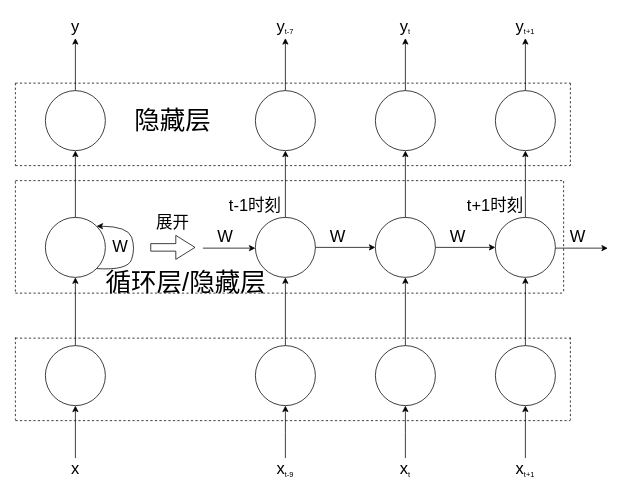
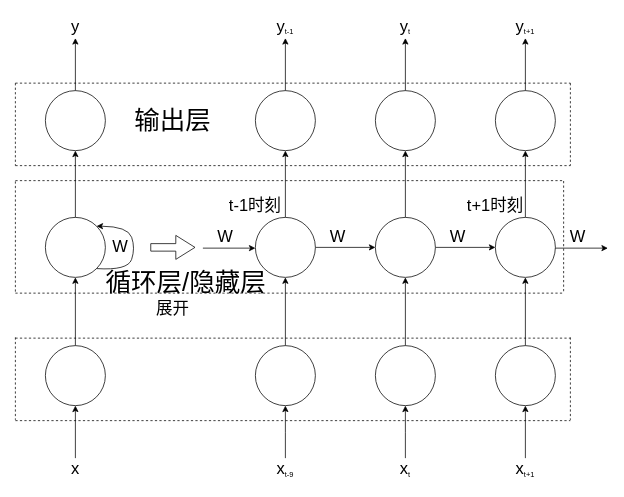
- <mxCell id="22" value="&lt;span style=&quot;font-size: 22px&quot;&gt;y&lt;/span&gt;&lt;sub&gt;t-7&lt;/sub&gt;" style="text;html=1;strokeColor=none;fillColor=none;align=center;verticalAlign=middle;whiteSpace=wrap;rounded=0;" vertex="1" parent="1"><mxGeometry x="350" y="20" width="60" height="30" as="geometry" /></mxCell>
+ <mxCell id="22" value="&lt;span style=&quot;font-size: 22px&quot;&gt;y&lt;/span&gt;&lt;sub&gt;t-1&lt;/sub&gt;" style="text;html=1;strokeColor=none;fillColor=none;align=center;verticalAlign=middle;whiteSpace=wrap;rounded=0;" vertex="1" parent="1"><mxGeometry x="350" y="20" width="60" height="30" as="geometry" /></mxCell>
- <mxCell id="64" value="&lt;font style=&quot;font-size: 34px&quot;&gt;隐藏层&lt;/font&gt;" style="text;html=1;strokeColor=none;fillColor=none;align=center;verticalAlign=middle;whiteSpace=wrap;rounded=0;fontSize=22;" vertex="1" parent="1"><mxGeometry x="175" y="145" width="110" height="30" as="geometry" /></mxCell>
+ <mxCell id="64" value="&lt;font style=&quot;font-size: 34px&quot;&gt;输出层&lt;/font&gt;" style="text;html=1;strokeColor=none;fillColor=none;align=center;verticalAlign=middle;whiteSpace=wrap;rounded=0;fontSize=22;" vertex="1" parent="1"><mxGeometry x="175" y="145" width="110" height="30" as="geometry" /></mxCell>
- <mxCell id="13" value="展开" style="text;html=1;strokeColor=none;fillColor=none;align=center;verticalAlign=middle;whiteSpace=wrap;rounded=0;fontSize=22;" vertex="1" parent="1"><mxGeometry x="200" y="281" width="60" height="30" as="geometry" /></mxCell>
+ <mxCell id="13" value="展开" style="text;html=1;strokeColor=none;fillColor=none;align=center;verticalAlign=middle;whiteSpace=wrap;rounded=0;fontSize=22;" vertex="1" parent="1"><mxGeometry x="200" y="396" width="60" height="30" as="geometry" /></mxCell>
